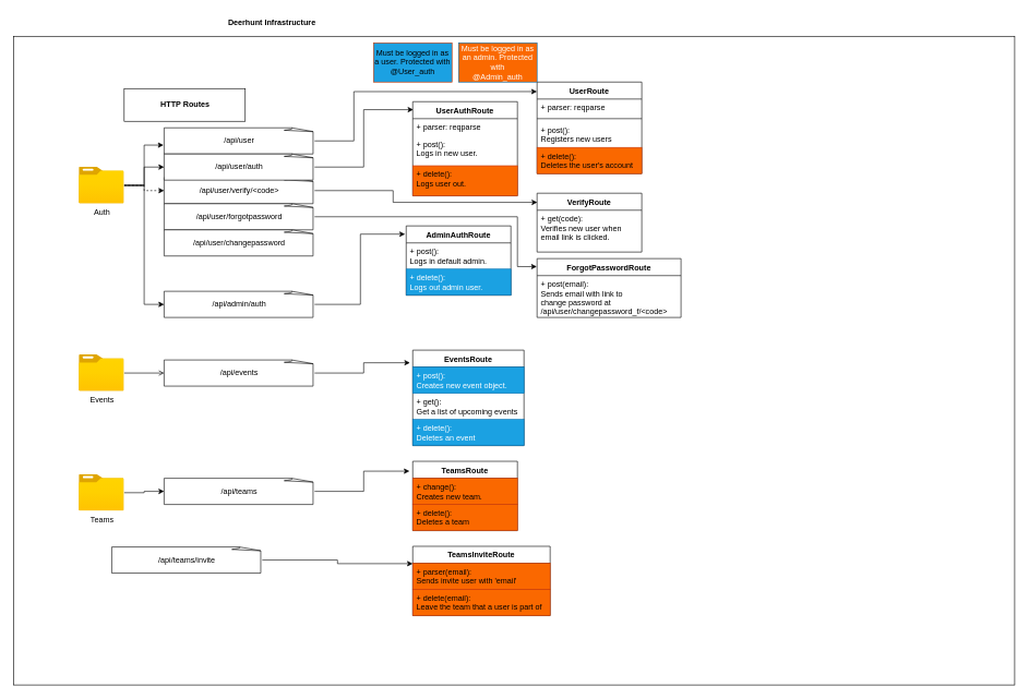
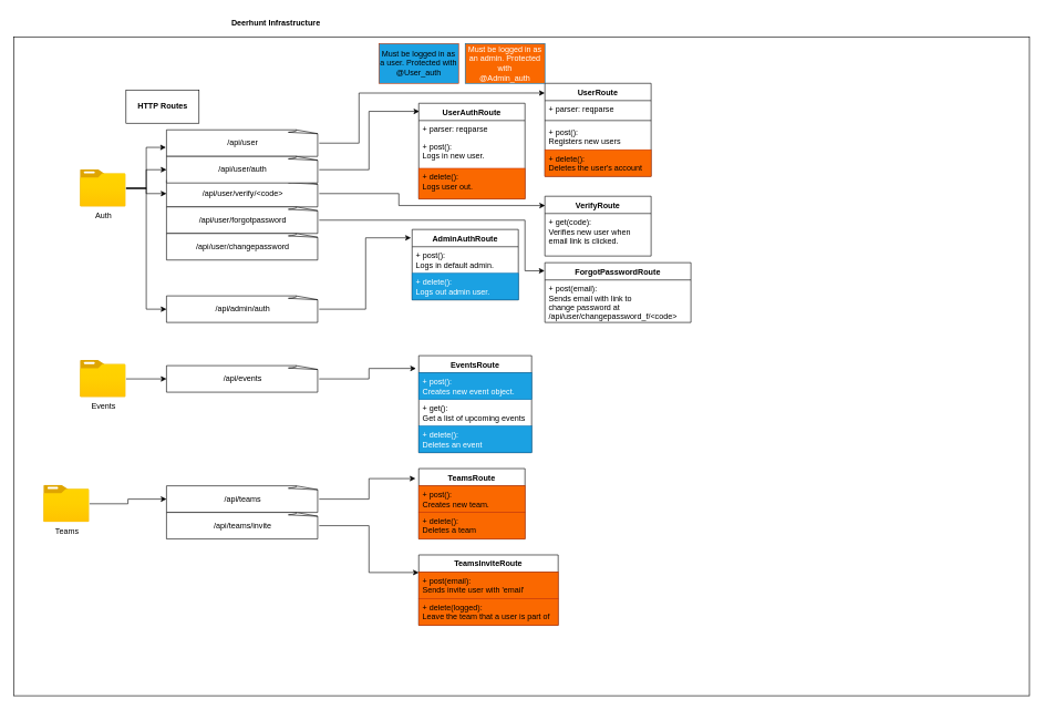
- <mxCell id="4" value="&lt;div&gt;&lt;b&gt;HTTP Routes&lt;/b&gt;&lt;/div&gt;" style="html=1;" parent="1" vertex="1"><mxGeometry x="189" y="135" width="185" height="50" as="geometry" /></mxCell>
+ <mxCell id="4" value="&lt;div&gt;&lt;b&gt;HTTP Routes&lt;/b&gt;&lt;/div&gt;" style="html=1;" parent="1" vertex="1"><mxGeometry x="189" y="135" width="110" height="50" as="geometry" /></mxCell>
- <mxCell id="7" style="edgeStyle=orthogonalEdgeStyle;rounded=0;orthogonalLoop=1;jettySize=auto;html=1;dashed=1;" parent="1" source="10" target="18" edge="1"><mxGeometry relative="1" as="geometry" /></mxCell>
+ <mxCell id="7" style="edgeStyle=orthogonalEdgeStyle;rounded=0;orthogonalLoop=1;jettySize=auto;html=1;" parent="1" source="10" target="18" edge="1"><mxGeometry relative="1" as="geometry" /></mxCell>
- <mxCell id="11" style="edgeStyle=orthogonalEdgeStyle;rounded=0;orthogonalLoop=1;jettySize=auto;html=1;entryX=0;entryY=0.5;entryDx=0;entryDy=0;entryPerimeter=0;endArrow=open;" parent="1" source="12" target="38" edge="1"><mxGeometry relative="1" as="geometry" /></mxCell>
+ <mxCell id="11" style="edgeStyle=orthogonalEdgeStyle;rounded=0;orthogonalLoop=1;jettySize=auto;html=1;entryX=0;entryY=0.5;entryDx=0;entryDy=0;entryPerimeter=0;" parent="1" source="12" target="38" edge="1"><mxGeometry relative="1" as="geometry" /></mxCell>
- <mxCell id="46" value="+ change():&#10;Creates new team. " style="text;strokeColor=#C73500;fillColor=#fa6800;align=left;verticalAlign=top;spacingLeft=4;spacingRight=4;overflow=hidden;rotatable=0;points=[[0,0.5],[1,0.5]];portConstraint=eastwest;fontColor=#000000;" vertex="1" parent="45"><mxGeometry y="26" width="160" height="40" as="geometry" /></mxCell>
+ <mxCell id="46" value="+ post():&#10;Creates new team. " style="text;strokeColor=#C73500;fillColor=#fa6800;align=left;verticalAlign=top;spacingLeft=4;spacingRight=4;overflow=hidden;rotatable=0;points=[[0,0.5],[1,0.5]];portConstraint=eastwest;fontColor=#000000;" vertex="1" parent="45"><mxGeometry y="26" width="160" height="40" as="geometry" /></mxCell>
- <mxCell id="14" value="Teams" style="aspect=fixed;html=1;points=[];align=center;image;fontSize=12;image=img/lib/azure2/general/Folder_Blank.svg;" parent="1" vertex="1"><mxGeometry x="120" y="725" width="69" height="56.0" as="geometry" /></mxCell>
+ <mxCell id="14" value="Teams" style="aspect=fixed;html=1;points=[];align=center;image;fontSize=12;image=img/lib/azure2/general/Folder_Blank.svg;" parent="1" vertex="1"><mxGeometry x="65" y="730" width="69" height="56.0" as="geometry" /></mxCell>
- <mxCell id="49" value="/api/teams/invite" style="whiteSpace=wrap;html=1;shape=mxgraph.basic.document" vertex="1" parent="1"><mxGeometry x="170" y="836" width="230" height="40" as="geometry" /></mxCell>
+ <mxCell id="49" value="/api/teams/invite" style="whiteSpace=wrap;html=1;shape=mxgraph.basic.document" vertex="1" parent="1"><mxGeometry x="250" y="771" width="230" height="40" as="geometry" /></mxCell>
- <mxCell id="51" value="+ parser(email):&#10;Sends invite user with 'email'&#10;" style="text;strokeColor=#C73500;fillColor=#fa6800;align=left;verticalAlign=top;spacingLeft=4;spacingRight=4;overflow=hidden;rotatable=0;points=[[0,0.5],[1,0.5]];portConstraint=eastwest;fontColor=#000000;" vertex="1" parent="50"><mxGeometry y="26" width="210" height="40" as="geometry" /></mxCell>
+ <mxCell id="51" value="+ post(email):&#10;Sends invite user with 'email'&#10;" style="text;strokeColor=#C73500;fillColor=#fa6800;align=left;verticalAlign=top;spacingLeft=4;spacingRight=4;overflow=hidden;rotatable=0;points=[[0,0.5],[1,0.5]];portConstraint=eastwest;fontColor=#000000;" vertex="1" parent="50"><mxGeometry y="26" width="210" height="40" as="geometry" /></mxCell>
- <mxCell id="52" value="+ delete(email):&#10;Leave the team that a user is part of&#10;" style="text;strokeColor=#C73500;fillColor=#fa6800;align=left;verticalAlign=top;spacingLeft=4;spacingRight=4;overflow=hidden;rotatable=0;points=[[0,0.5],[1,0.5]];portConstraint=eastwest;fontColor=#000000;" vertex="1" parent="50"><mxGeometry y="66" width="210" height="40" as="geometry" /></mxCell>
+ <mxCell id="52" value="+ delete(logged):&#10;Leave the team that a user is part of&#10;" style="text;strokeColor=#C73500;fillColor=#fa6800;align=left;verticalAlign=top;spacingLeft=4;spacingRight=4;overflow=hidden;rotatable=0;points=[[0,0.5],[1,0.5]];portConstraint=eastwest;fontColor=#000000;" vertex="1" parent="50"><mxGeometry y="66" width="210" height="40" as="geometry" /></mxCell>
